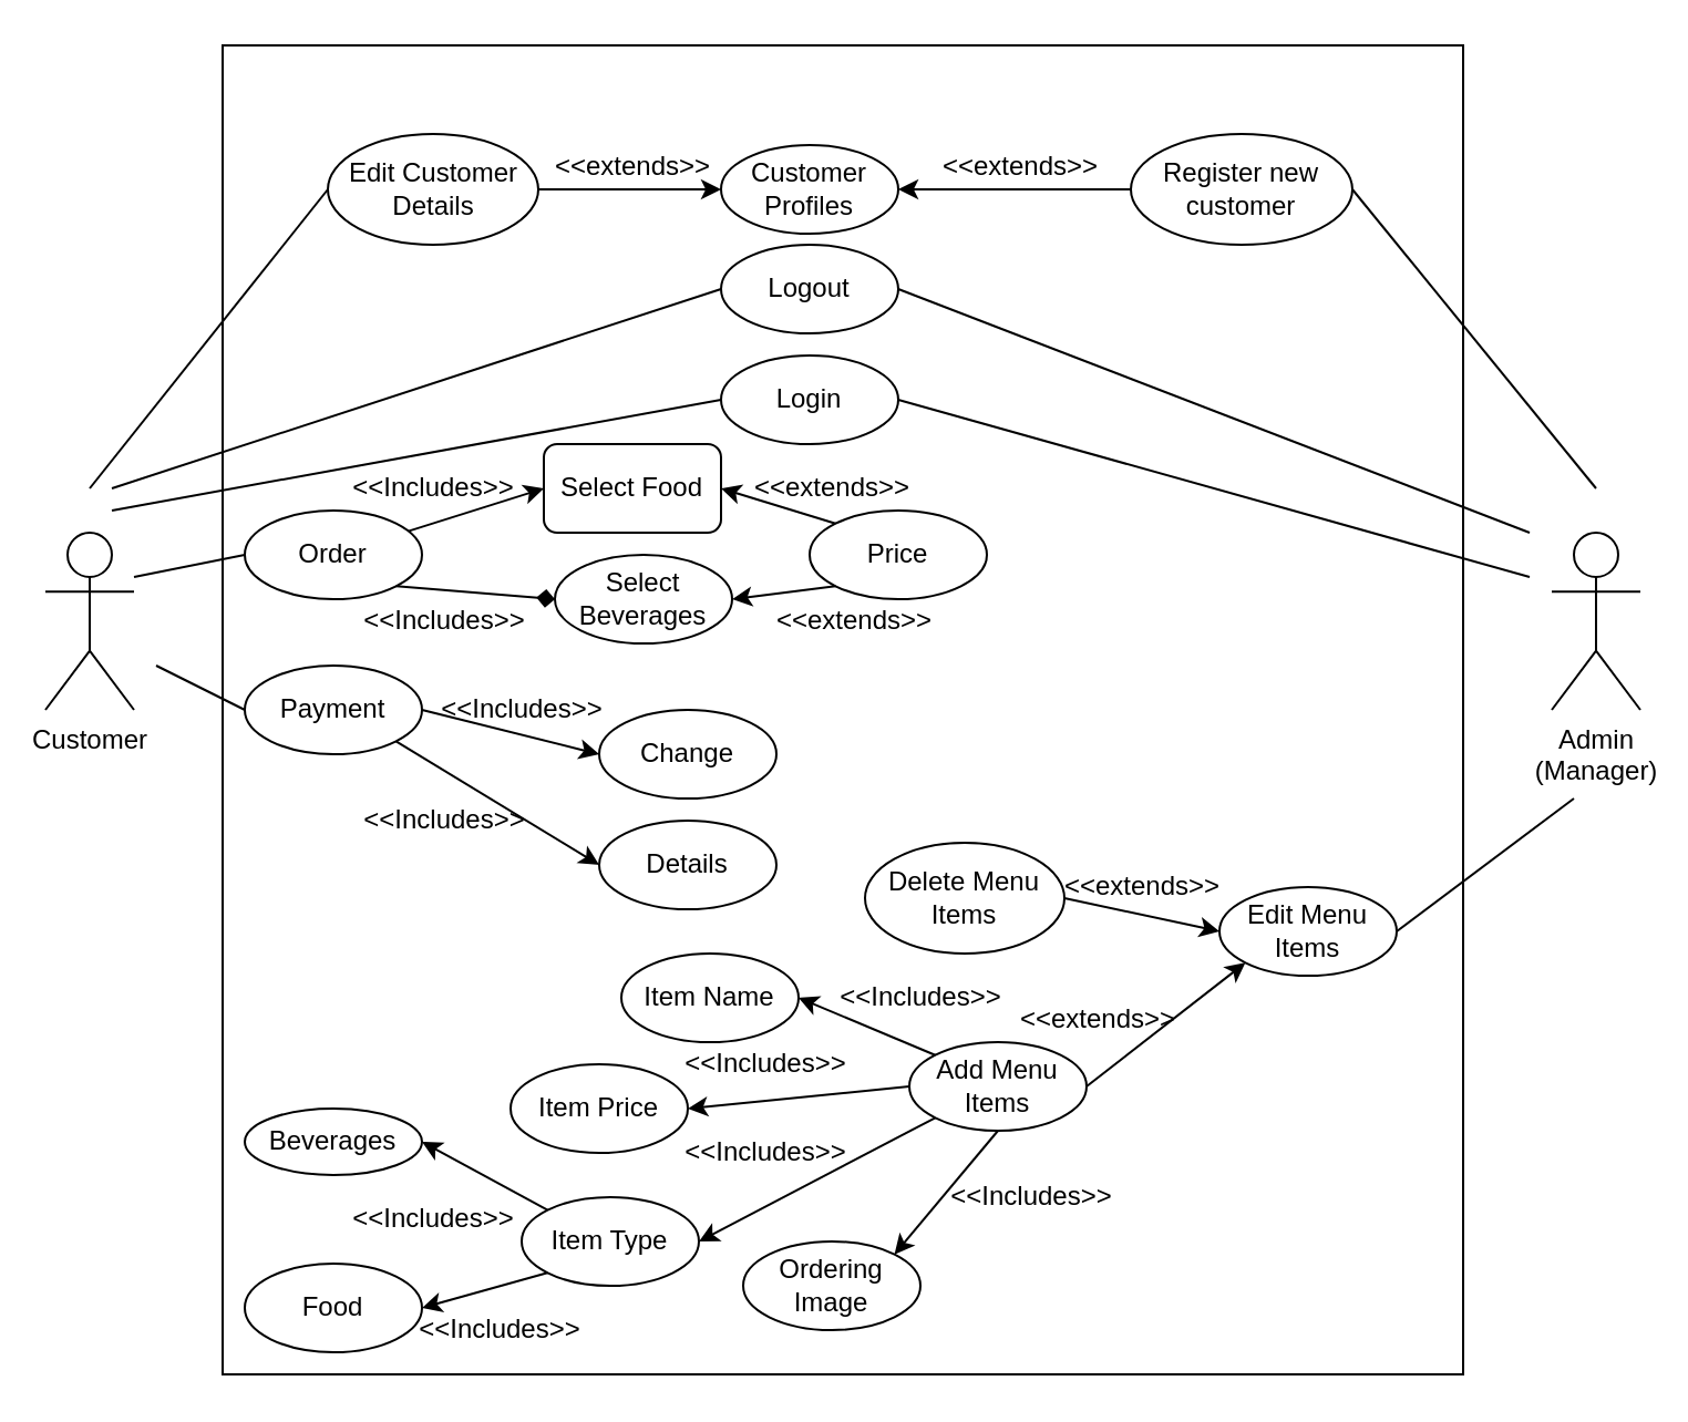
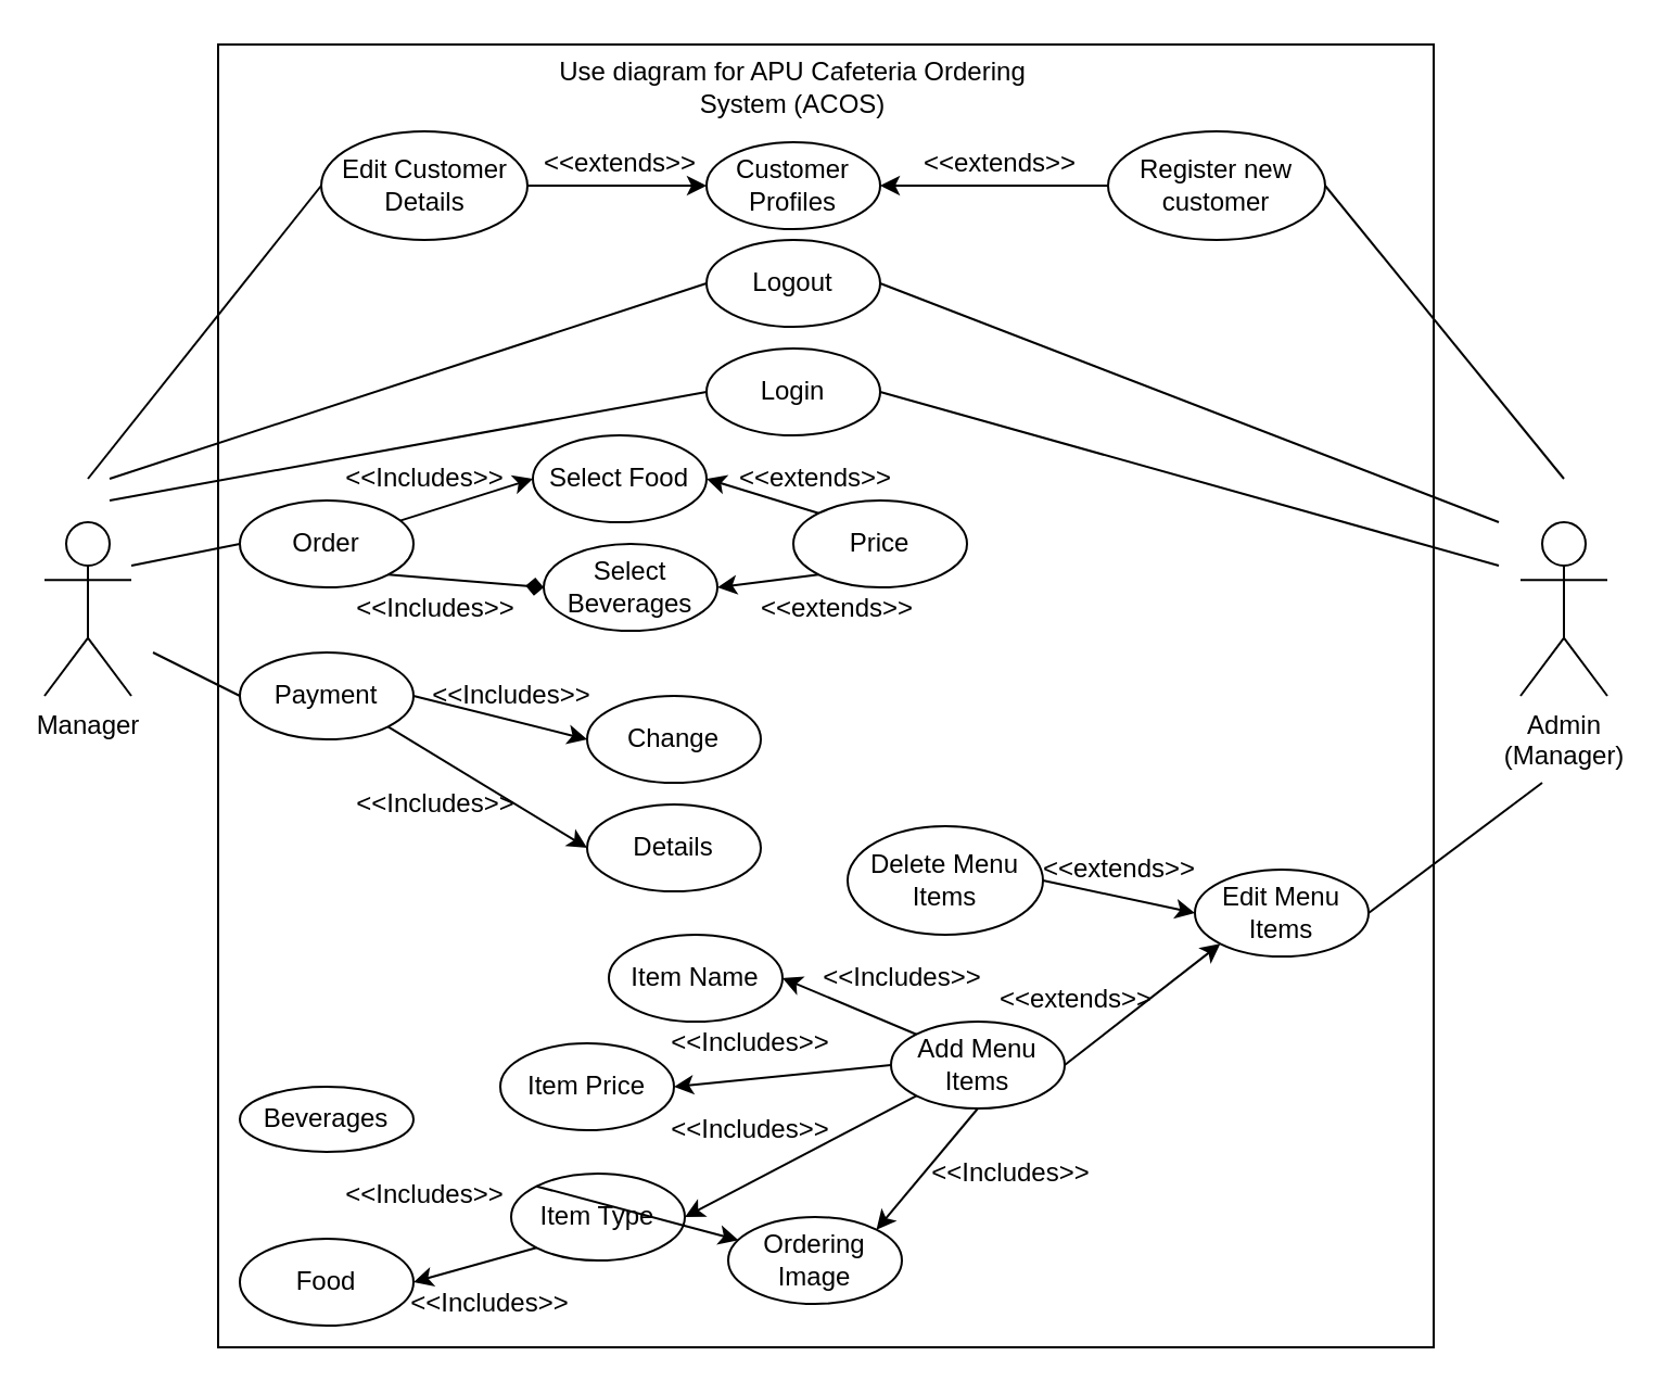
+ <mxCell id="17" value="Use diagram for APU Cafeteria Ordering System (ACOS)" style="text;html=1;strokeColor=none;fillColor=none;align=center;verticalAlign=middle;whiteSpace=wrap;rounded=0;" parent="1" vertex="1"><mxGeometry x="240" y="30" width="250" height="20" as="geometry" /></mxCell>
- <mxCell id="7" value="Select Food" style="whiteSpace=wrap;html=1;rounded=1;" parent="1" vertex="1"><mxGeometry x="245" y="200" width="80" height="40" as="geometry" /></mxCell>
+ <mxCell id="7" value="Select Food" style="ellipse;whiteSpace=wrap;html=1;" parent="1" vertex="1"><mxGeometry x="245" y="200" width="80" height="40" as="geometry" /></mxCell>
- <mxCell id="3" value="Customer" style="shape=umlActor;verticalLabelPosition=bottom;verticalAlign=top;html=1;outlineConnect=0;" parent="1" vertex="1"><mxGeometry x="20" y="240" width="40" height="80" as="geometry" /></mxCell>
+ <mxCell id="3" value="Manager" style="shape=umlActor;verticalLabelPosition=bottom;verticalAlign=top;html=1;outlineConnect=0;" parent="1" vertex="1"><mxGeometry x="20" y="240" width="40" height="80" as="geometry" /></mxCell>
- <mxCell id="46" value="" style="endArrow=classic;html=1;exitX=0;exitY=0;exitDx=0;exitDy=0;entryX=1;entryY=0.5;entryDx=0;entryDy=0;" parent="1" source="33" target="45" edge="1"><mxGeometry width="50" height="50" relative="1" as="geometry"><mxPoint x="236.716" y="410.002" as="sourcePoint" /><mxPoint x="130" y="465.86" as="targetPoint" /></mxGeometry></mxCell>
+ <mxCell id="46" value="" style="endArrow=classic;html=1;exitX=0;exitY=0;exitDx=0;exitDy=0;" parent="1" source="33" target="32" edge="1"><mxGeometry width="50" height="50" relative="1" as="geometry"><mxPoint x="236.716" y="410.002" as="sourcePoint" /><mxPoint x="130" y="465.86" as="targetPoint" /></mxGeometry></mxCell>
